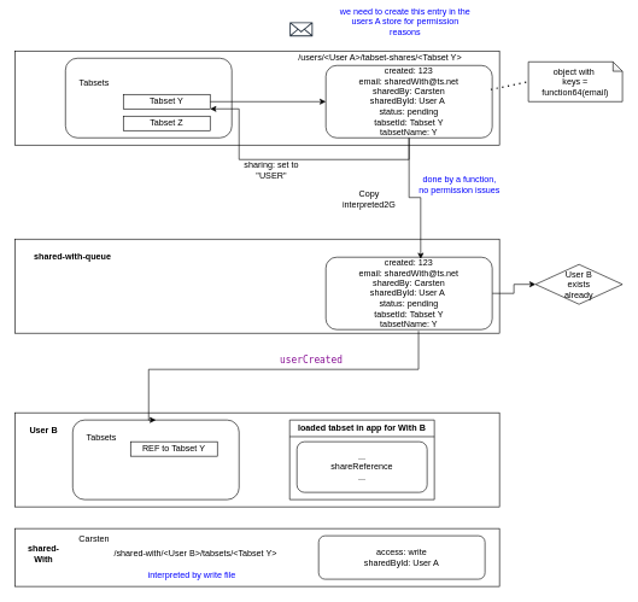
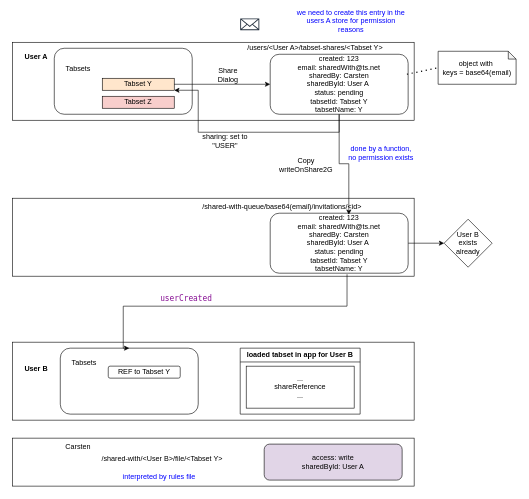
- <mxCell id="29" value="&lt;font color=&quot;#0000ff&quot;&gt;we need to create this entry in the&lt;br&gt;users A store for permission&lt;br&gt;reasons&lt;/font&gt;" style="text;html=1;strokeColor=none;fillColor=none;align=center;verticalAlign=middle;whiteSpace=wrap;rounded=0;" parent="1" vertex="1"><mxGeometry x="445" y="15" width="230" height="30" as="geometry" /></mxCell>
+ <mxCell id="29" value="&lt;font color=&quot;#0000ff&quot;&gt;we need to create this entry in the&lt;br&gt;users A store for permission&lt;br&gt;reasons&lt;/font&gt;" style="text;html=1;strokeColor=none;fillColor=none;align=center;verticalAlign=middle;whiteSpace=wrap;rounded=0;" parent="1" vertex="1"><mxGeometry x="470" y="20" width="230" height="30" as="geometry" /></mxCell>
+ <mxCell id="3" value="&lt;b&gt;User A&lt;/b&gt;" style="text;html=1;strokeColor=none;fillColor=none;align=center;verticalAlign=middle;whiteSpace=wrap;rounded=0;" parent="1" vertex="1"><mxGeometry x="30" y="80" width="60" height="30" as="geometry" /></mxCell>
- <mxCell id="38" value="object with&amp;nbsp;&lt;br&gt;keys = function64(email)" style="shape=note;whiteSpace=wrap;html=1;backgroundOutline=1;darkOpacity=0.05;size=13;" vertex="1" parent="1"><mxGeometry x="730" y="85" width="130" height="55" as="geometry" /></mxCell>
+ <mxCell id="38" value="object with&amp;nbsp;&lt;br&gt;keys = base64(email)" style="shape=note;whiteSpace=wrap;html=1;backgroundOutline=1;darkOpacity=0.05;size=13;" vertex="1" parent="1"><mxGeometry x="730" y="85" width="130" height="55" as="geometry" /></mxCell>
+ <mxCell id="10" value="Share&lt;br&gt;Dialog" style="text;html=1;strokeColor=none;fillColor=none;align=center;verticalAlign=middle;whiteSpace=wrap;rounded=0;" parent="1" vertex="1"><mxGeometry x="350" y="110" width="60" height="30" as="geometry" /></mxCell>
- <mxCell id="6" value="Tabset Y" style="rounded=0;whiteSpace=wrap;html=1;" parent="1" vertex="1"><mxGeometry x="170" y="130" width="120" height="20" as="geometry" /></mxCell>
+ <mxCell id="6" value="Tabset Y" style="rounded=0;whiteSpace=wrap;html=1;fillColor=#ffe6cc;" parent="1" vertex="1"><mxGeometry x="170" y="130" width="120" height="20" as="geometry" /></mxCell>
- <mxCell id="7" value="Tabset Z" style="rounded=0;whiteSpace=wrap;html=1;" parent="1" vertex="1"><mxGeometry x="170" y="160" width="120" height="20" as="geometry" /></mxCell>
+ <mxCell id="7" value="Tabset Z" style="rounded=0;whiteSpace=wrap;html=1;fillColor=#f8cecc;" parent="1" vertex="1"><mxGeometry x="170" y="160" width="120" height="20" as="geometry" /></mxCell>
- <mxCell id="31" value="&lt;font color=&quot;#0000ff&quot;&gt;done by a function, &lt;br&gt;no permission issues&lt;/font&gt;" style="text;html=1;strokeColor=none;fillColor=none;align=center;verticalAlign=middle;whiteSpace=wrap;rounded=0;" parent="1" vertex="1"><mxGeometry x="520" y="240" width="230" height="30" as="geometry" /></mxCell>
+ <mxCell id="31" value="&lt;font color=&quot;#0000ff&quot;&gt;done by a function, &lt;br&gt;no permission exists&lt;/font&gt;" style="text;html=1;strokeColor=none;fillColor=none;align=center;verticalAlign=middle;whiteSpace=wrap;rounded=0;" parent="1" vertex="1"><mxGeometry x="520" y="240" width="230" height="30" as="geometry" /></mxCell>
- <mxCell id="18" value="Copy&lt;br&gt;interpreted2G" style="text;html=1;strokeColor=none;fillColor=none;align=center;verticalAlign=middle;whiteSpace=wrap;rounded=0;" parent="1" vertex="1"><mxGeometry x="480" y="260" width="60" height="30" as="geometry" /></mxCell>
+ <mxCell id="18" value="Copy&lt;br&gt;writeOnShare2G" style="text;html=1;strokeColor=none;fillColor=none;align=center;verticalAlign=middle;whiteSpace=wrap;rounded=0;" parent="1" vertex="1"><mxGeometry x="480" y="260" width="60" height="30" as="geometry" /></mxCell>
+ <mxCell id="40" value="/shared-with-queue/base64(email)/invitations/&amp;lt;id&amp;gt;" style="text;html=1;strokeColor=none;fillColor=none;align=center;verticalAlign=middle;whiteSpace=wrap;rounded=0;" parent="1" vertex="1"><mxGeometry x="265" y="335" width="410" height="20" as="geometry" /></mxCell>
- <mxCell id="14" value="&lt;b&gt;shared-with-queue&lt;/b&gt;" style="text;html=1;strokeColor=none;fillColor=none;align=center;verticalAlign=middle;whiteSpace=wrap;rounded=0;" parent="1" vertex="1"><mxGeometry x="40" y="340" width="120" height="30" as="geometry" /></mxCell>
- <mxCell id="41" value="User B&lt;br&gt;exists&lt;br&gt;already" style="rhombus;whiteSpace=wrap;html=1;" vertex="1" parent="1"><mxGeometry x="740" y="365" width="120" height="55" as="geometry" /></mxCell>
+ <mxCell id="41" value="User B&lt;br&gt;exists&lt;br&gt;already" style="rhombus;whiteSpace=wrap;html=1;" vertex="1" parent="1"><mxGeometry x="740" y="365" width="80" height="80" as="geometry" /></mxCell>
- <mxCell id="23" value="&lt;div style=&quot;background-color:#ffffff;color:#080808&quot;&gt;&lt;pre style=&quot;font-family:'JetBrains Mono',monospace;font-size:9.8pt;&quot;&gt;&lt;span style=&quot;color:#871094;&quot;&gt;userCreated&lt;/span&gt;&lt;/pre&gt;&lt;/div&gt;" style="text;whiteSpace=wrap;html=1;" parent="1" vertex="1"><mxGeometry x="385" y="470" width="120" height="70" as="geometry" /></mxCell>
+ <mxCell id="23" value="&lt;div style=&quot;background-color:#ffffff;color:#080808&quot;&gt;&lt;pre style=&quot;font-family:'JetBrains Mono',monospace;font-size:9.8pt;&quot;&gt;&lt;span style=&quot;color:#871094;&quot;&gt;userCreated&lt;/span&gt;&lt;/pre&gt;&lt;/div&gt;" style="text;whiteSpace=wrap;html=1;" parent="1" vertex="1"><mxGeometry x="265" y="470" width="120" height="70" as="geometry" /></mxCell>
- <mxCell id="35" value="loaded tabset in app for With B" style="swimlane;whiteSpace=wrap;html=1;" parent="1" vertex="1"><mxGeometry x="400" y="580" width="200" height="110" as="geometry" /></mxCell>
+ <mxCell id="35" value="loaded tabset in app for User B" style="swimlane;whiteSpace=wrap;html=1;" parent="1" vertex="1"><mxGeometry x="400" y="580" width="200" height="110" as="geometry" /></mxCell>
- <mxCell id="20" value="&lt;b&gt;User B&lt;br&gt;&lt;/b&gt;" style="text;html=1;strokeColor=none;fillColor=none;align=center;verticalAlign=middle;whiteSpace=wrap;rounded=0;" parent="1" vertex="1"><mxGeometry x="30" y="580" width="60" height="30" as="geometry" /></mxCell>
+ <mxCell id="20" value="&lt;b&gt;User B&lt;br&gt;&lt;/b&gt;" style="text;html=1;strokeColor=none;fillColor=none;align=center;verticalAlign=middle;whiteSpace=wrap;rounded=0;" parent="1" vertex="1"><mxGeometry x="30" y="600" width="60" height="30" as="geometry" /></mxCell>
- <mxCell id="25" value="REF to Tabset Y" style="rounded=0;whiteSpace=wrap;html=1;" parent="1" vertex="1"><mxGeometry x="180" y="610" width="120" height="20" as="geometry" /></mxCell>
+ <mxCell id="25" value="REF to Tabset Y" style="whiteSpace=wrap;html=1;rounded=1;" parent="1" vertex="1"><mxGeometry x="180" y="610" width="120" height="20" as="geometry" /></mxCell>
- <mxCell id="36" value="...&lt;br&gt;shareReference&lt;br&gt;..." style="rounded=1;whiteSpace=wrap;html=1;" parent="1" vertex="1"><mxGeometry x="410" y="610" width="180" height="70" as="geometry" /></mxCell>
+ <mxCell id="36" value="...&lt;br&gt;shareReference&lt;br&gt;..." style="whiteSpace=wrap;html=1;rounded=0;" parent="1" vertex="1"><mxGeometry x="410" y="610" width="180" height="70" as="geometry" /></mxCell>
- <mxCell id="27" value="&lt;b&gt;shared-With&lt;/b&gt;" style="text;html=1;strokeColor=none;fillColor=none;align=center;verticalAlign=middle;whiteSpace=wrap;rounded=0;" parent="1" vertex="1"><mxGeometry x="30" y="750" width="60" height="30" as="geometry" /></mxCell>
- <mxCell id="28" value="/shared-with/&amp;lt;User B&amp;gt;/tabsets/&amp;lt;Tabset Y&amp;gt;" style="text;html=1;strokeColor=none;fillColor=none;align=center;verticalAlign=middle;whiteSpace=wrap;rounded=0;" parent="1" vertex="1"><mxGeometry x="90" y="740" width="360" height="50" as="geometry" /></mxCell>
+ <mxCell id="28" value="/shared-with/&amp;lt;User B&amp;gt;/file/&amp;lt;Tabset Y&amp;gt;" style="text;html=1;strokeColor=none;fillColor=none;align=center;verticalAlign=middle;whiteSpace=wrap;rounded=0;" parent="1" vertex="1"><mxGeometry x="90" y="740" width="360" height="50" as="geometry" /></mxCell>
- <mxCell id="34" value="access: write&lt;br&gt;sharedById: User A" style="rounded=1;whiteSpace=wrap;html=1;" parent="1" vertex="1"><mxGeometry x="440" y="740" width="230" height="60" as="geometry" /></mxCell>
+ <mxCell id="34" value="access: write&lt;br&gt;sharedById: User A" style="rounded=1;whiteSpace=wrap;html=1;fillColor=#e1d5e7;" parent="1" vertex="1"><mxGeometry x="440" y="740" width="230" height="60" as="geometry" /></mxCell>
- <mxCell id="33" value="&lt;font color=&quot;#0000ff&quot;&gt;interpreted by write file&lt;/font&gt;" style="text;html=1;strokeColor=none;fillColor=none;align=center;verticalAlign=middle;whiteSpace=wrap;rounded=0;" parent="1" vertex="1"><mxGeometry x="150" y="780" width="230" height="30" as="geometry" /></mxCell>
+ <mxCell id="33" value="&lt;font color=&quot;#0000ff&quot;&gt;interpreted by rules file&lt;/font&gt;" style="text;html=1;strokeColor=none;fillColor=none;align=center;verticalAlign=middle;whiteSpace=wrap;rounded=0;" parent="1" vertex="1"><mxGeometry x="150" y="780" width="230" height="30" as="geometry" /></mxCell>
